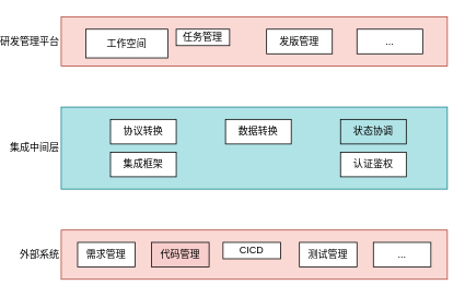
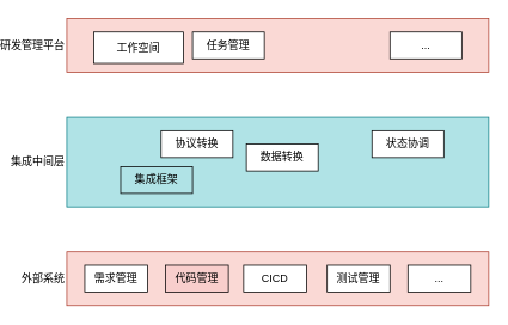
- <mxCell id="14" value="任务管理" style="rounded=0;whiteSpace=wrap;html=1;" parent="1" vertex="1"><mxGeometry x="160" y="35" width="65" height="20" as="geometry" /></mxCell>
+ <mxCell id="14" value="任务管理" style="rounded=0;whiteSpace=wrap;html=1;" parent="1" vertex="1"><mxGeometry x="160" y="35" width="80" height="30" as="geometry" /></mxCell>
- <mxCell id="15" value="发版管理" style="rounded=0;whiteSpace=wrap;html=1;" parent="1" vertex="1"><mxGeometry x="270" y="35" width="80" height="30" as="geometry" /></mxCell>
- <mxCell id="10" value="协议转换" style="rounded=0;whiteSpace=wrap;html=1;" parent="1" vertex="1"><mxGeometry x="80" y="145" width="80" height="30" as="geometry" /></mxCell>
+ <mxCell id="10" value="协议转换" style="rounded=0;whiteSpace=wrap;html=1;" parent="1" vertex="1"><mxGeometry x="125" y="145" width="80" height="30" as="geometry" /></mxCell>
- <mxCell id="11" value="数据转换" style="rounded=0;whiteSpace=wrap;html=1;" parent="1" vertex="1"><mxGeometry x="220" y="145" width="80" height="30" as="geometry" /></mxCell>
+ <mxCell id="11" value="数据转换" style="rounded=0;whiteSpace=wrap;html=1;" parent="1" vertex="1"><mxGeometry x="220" y="160" width="80" height="30" as="geometry" /></mxCell>
- <mxCell id="12" value="状态协调" style="rounded=0;whiteSpace=wrap;html=1;fillColor=#b0e3e6;" parent="1" vertex="1"><mxGeometry x="360" y="145" width="80" height="30" as="geometry" /></mxCell>
+ <mxCell id="12" value="状态协调" style="rounded=0;whiteSpace=wrap;html=1;" parent="1" vertex="1"><mxGeometry x="360" y="145" width="80" height="30" as="geometry" /></mxCell>
- <mxCell id="17" value="集成框架" style="rounded=0;whiteSpace=wrap;html=1;" parent="1" vertex="1"><mxGeometry x="80" y="185" width="80" height="30" as="geometry" /></mxCell>
+ <mxCell id="17" value="集成框架" style="rounded=0;whiteSpace=wrap;html=1;fillColor=#b0e3e6;" parent="1" vertex="1"><mxGeometry x="80" y="185" width="80" height="30" as="geometry" /></mxCell>
- <mxCell id="18" value="认证鉴权" style="rounded=0;whiteSpace=wrap;html=1;" parent="1" vertex="1"><mxGeometry x="360" y="185" width="80" height="30" as="geometry" /></mxCell>
- <mxCell id="7" value="CICD" style="rounded=0;whiteSpace=wrap;html=1;" parent="1" vertex="1"><mxGeometry x="217" y="295" width="70" height="20" as="geometry" /></mxCell>
+ <mxCell id="7" value="CICD" style="rounded=0;whiteSpace=wrap;html=1;" parent="1" vertex="1"><mxGeometry x="217" y="295" width="70" height="30" as="geometry" /></mxCell>
